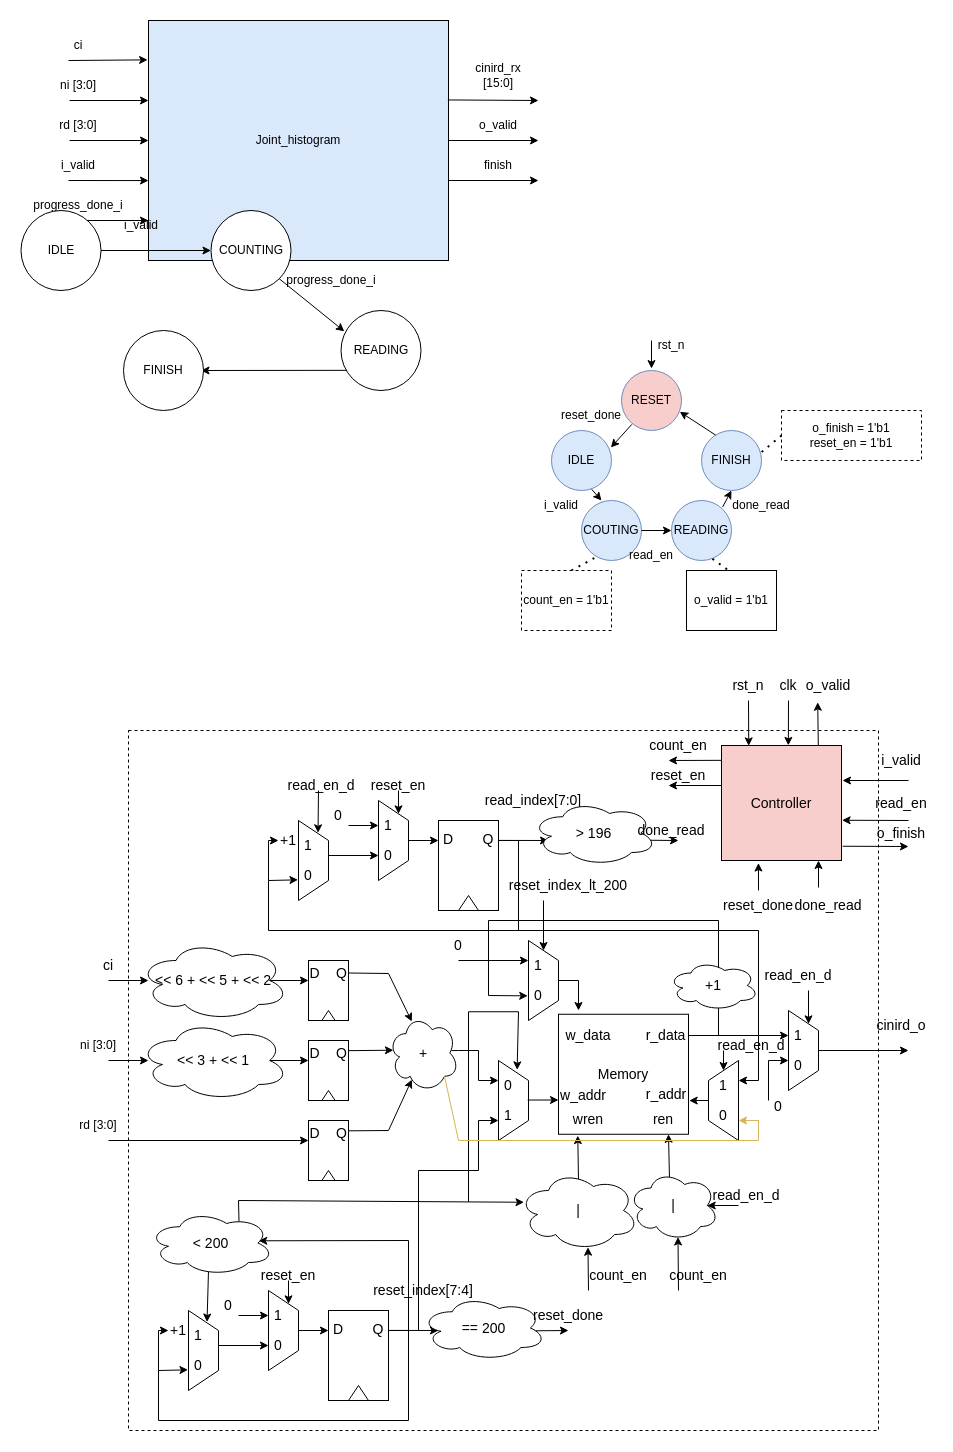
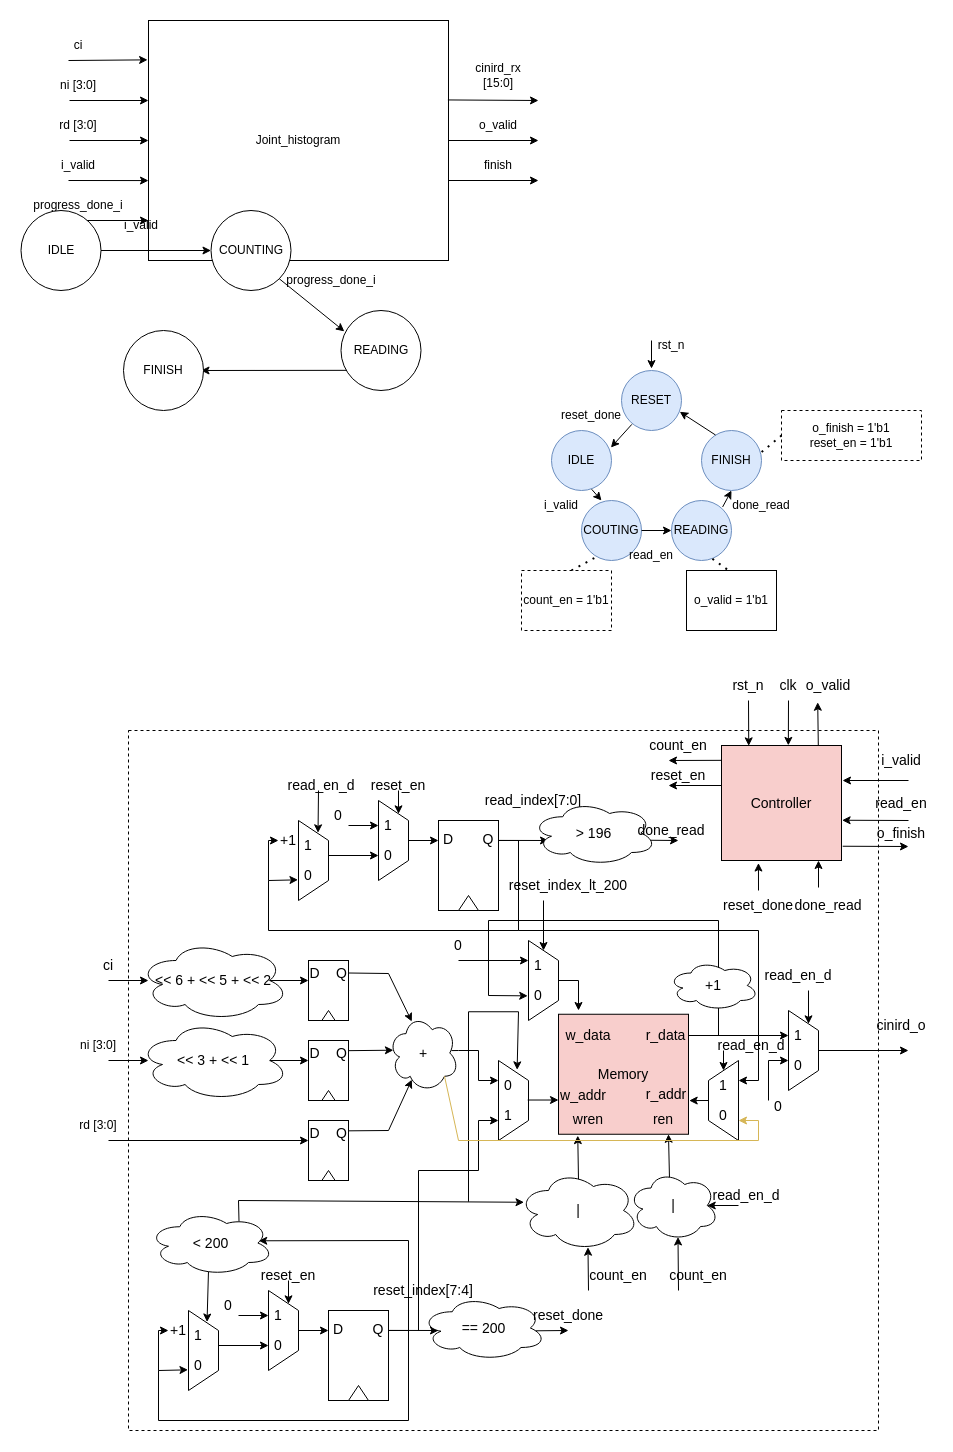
- <mxCell id="4" value="Joint_histogram" style="rounded=0;whiteSpace=wrap;html=1;fillColor=#dae8fc;" parent="1" vertex="1"><mxGeometry x="148" y="20" width="300" height="240" as="geometry" /></mxCell>
+ <mxCell id="4" value="Joint_histogram" style="rounded=0;whiteSpace=wrap;html=1;" parent="1" vertex="1"><mxGeometry x="148" y="20" width="300" height="240" as="geometry" /></mxCell>
- <mxCell id="30" value="RESET" style="ellipse;whiteSpace=wrap;html=1;aspect=fixed;fillColor=#f8cecc;strokeColor=#6c8ebf;" parent="1" vertex="1"><mxGeometry x="621" y="370" width="60" height="60" as="geometry" /></mxCell>
+ <mxCell id="30" value="RESET" style="ellipse;whiteSpace=wrap;html=1;aspect=fixed;fillColor=#dae8fc;strokeColor=#6c8ebf;" parent="1" vertex="1"><mxGeometry x="621" y="370" width="60" height="60" as="geometry" /></mxCell>
- <mxCell id="77" value="Memory" style="rounded=0;whiteSpace=wrap;html=1;fontSize=14;" parent="1" vertex="1"><mxGeometry x="558" y="1013.75" width="130" height="120" as="geometry" /></mxCell>
+ <mxCell id="77" value="Memory" style="rounded=0;whiteSpace=wrap;html=1;fontSize=14;fillColor=#f8cecc;" parent="1" vertex="1"><mxGeometry x="558" y="1013.75" width="130" height="120" as="geometry" /></mxCell>
